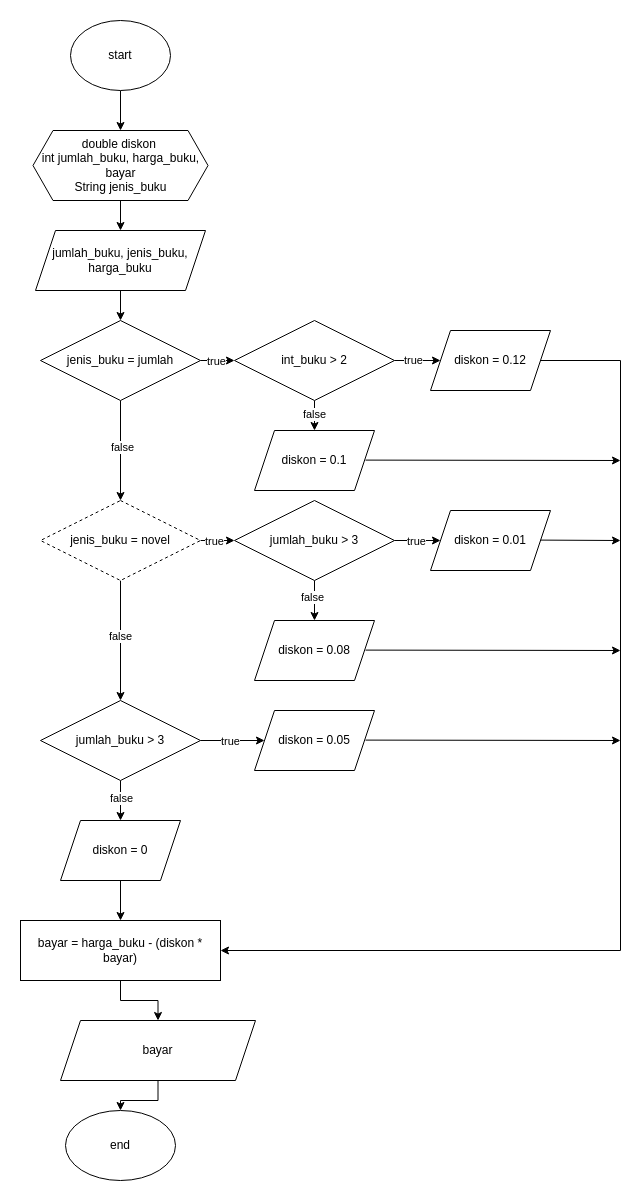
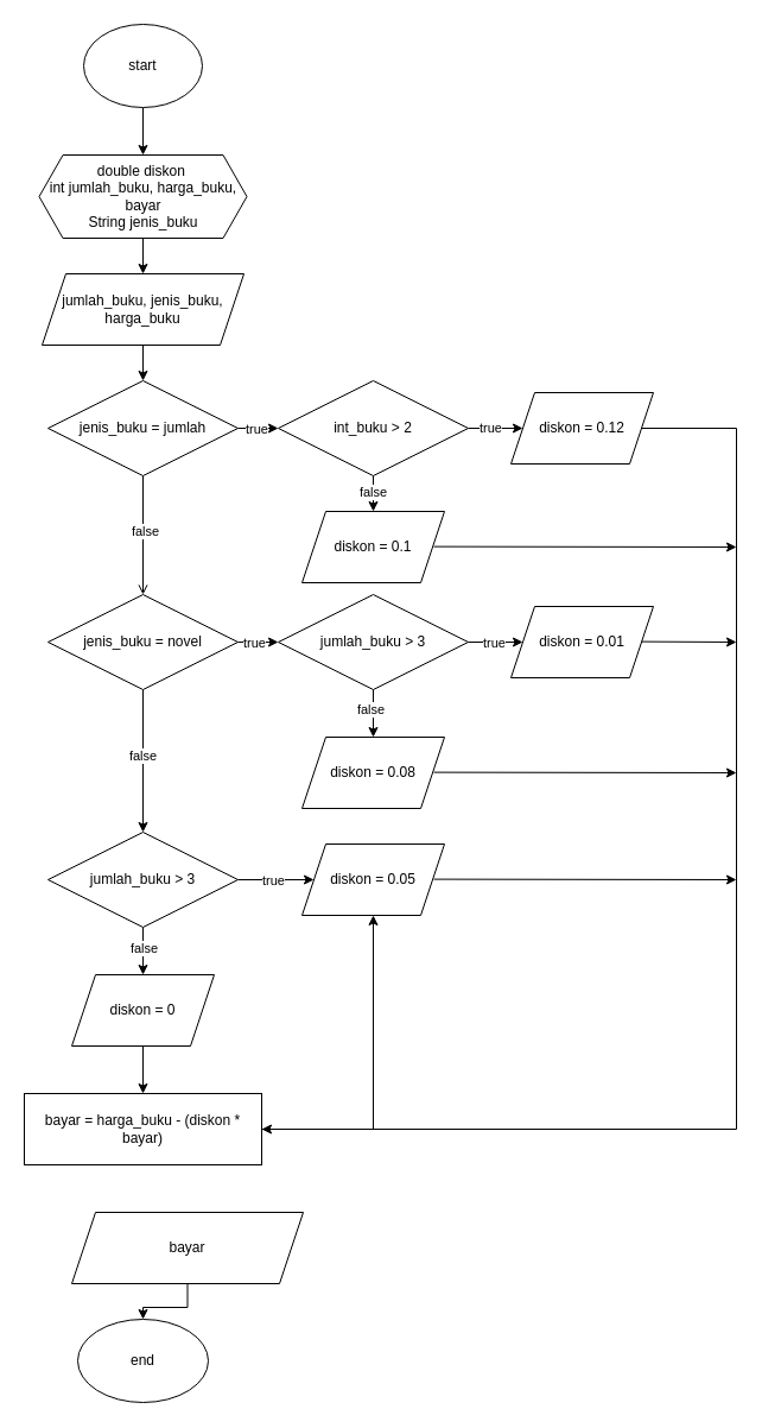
- <mxCell id="8" value="" style="edgeStyle=orthogonalEdgeStyle;rounded=0;orthogonalLoop=1;jettySize=auto;html=1;" edge="1" parent="1" source="12" target="24"><mxGeometry relative="1" as="geometry" /></mxCell>
+ <mxCell id="8" value="" style="edgeStyle=orthogonalEdgeStyle;rounded=0;orthogonalLoop=1;jettySize=auto;html=1;endArrow=open;" edge="1" parent="1" source="12" target="24"><mxGeometry relative="1" as="geometry" /></mxCell>
- <mxCell id="24" value="jenis_buku = novel" style="rhombus;whiteSpace=wrap;html=1;dashed=1;" vertex="1" parent="1"><mxGeometry x="40" y="500" width="160" height="80" as="geometry" /></mxCell>
+ <mxCell id="24" value="jenis_buku = novel" style="rhombus;whiteSpace=wrap;html=1;" vertex="1" parent="1"><mxGeometry x="40" y="500" width="160" height="80" as="geometry" /></mxCell>
- <mxCell id="40" value="" style="edgeStyle=orthogonalEdgeStyle;rounded=0;orthogonalLoop=1;jettySize=auto;html=1;" edge="1" parent="1" source="41" target="43"><mxGeometry relative="1" as="geometry" /></mxCell>
+ <mxCell id="40" value="" style="edgeStyle=orthogonalEdgeStyle;rounded=0;orthogonalLoop=1;jettySize=auto;html=1;" edge="1" parent="1" source="41" target="37"><mxGeometry relative="1" as="geometry" /></mxCell>
